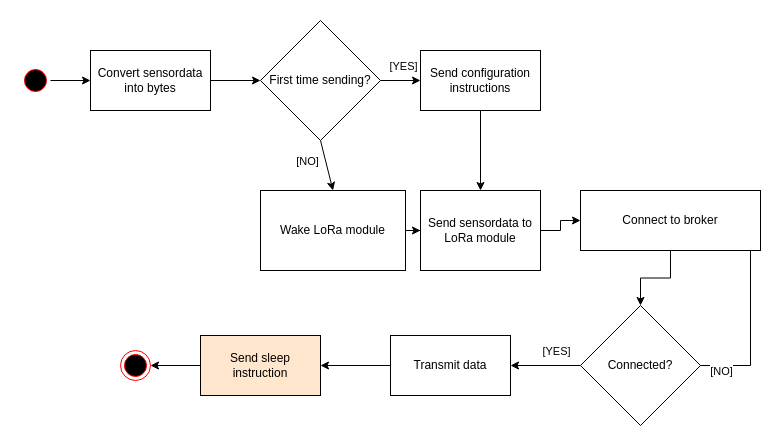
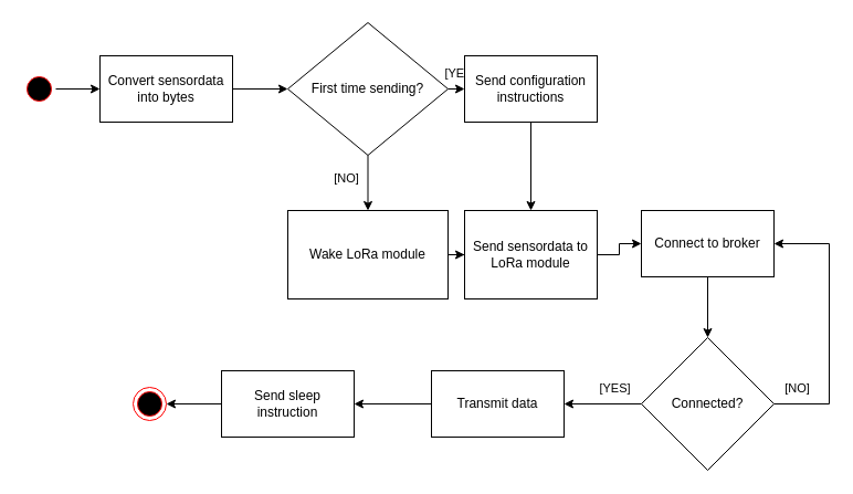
- <mxCell id="20" value="First time sending?" style="rhombus;whiteSpace=wrap;html=1;" vertex="1" parent="1"><mxGeometry x="260" y="20" width="120" height="120" as="geometry" /></mxCell>
+ <mxCell id="20" value="First time sending?" style="rhombus;whiteSpace=wrap;html=1;" vertex="1" parent="1"><mxGeometry x="260" y="20" width="145" height="120" as="geometry" /></mxCell>
- <mxCell id="17" value="Connect to broker" style="rounded=0;whiteSpace=wrap;html=1;" vertex="1" parent="1"><mxGeometry x="580" y="190" width="180" height="60" as="geometry" /></mxCell>
+ <mxCell id="17" value="Connect to broker" style="rounded=0;whiteSpace=wrap;html=1;" vertex="1" parent="1"><mxGeometry x="580" y="190" width="120" height="60" as="geometry" /></mxCell>
- <mxCell id="28" value="Send sleep instruction" style="rounded=0;whiteSpace=wrap;html=1;fillColor=#ffe6cc;" vertex="1" parent="1"><mxGeometry x="200" y="335" width="120" height="60" as="geometry" /></mxCell>
+ <mxCell id="28" value="Send sleep instruction" style="rounded=0;whiteSpace=wrap;html=1;" vertex="1" parent="1"><mxGeometry x="200" y="335" width="120" height="60" as="geometry" /></mxCell>
